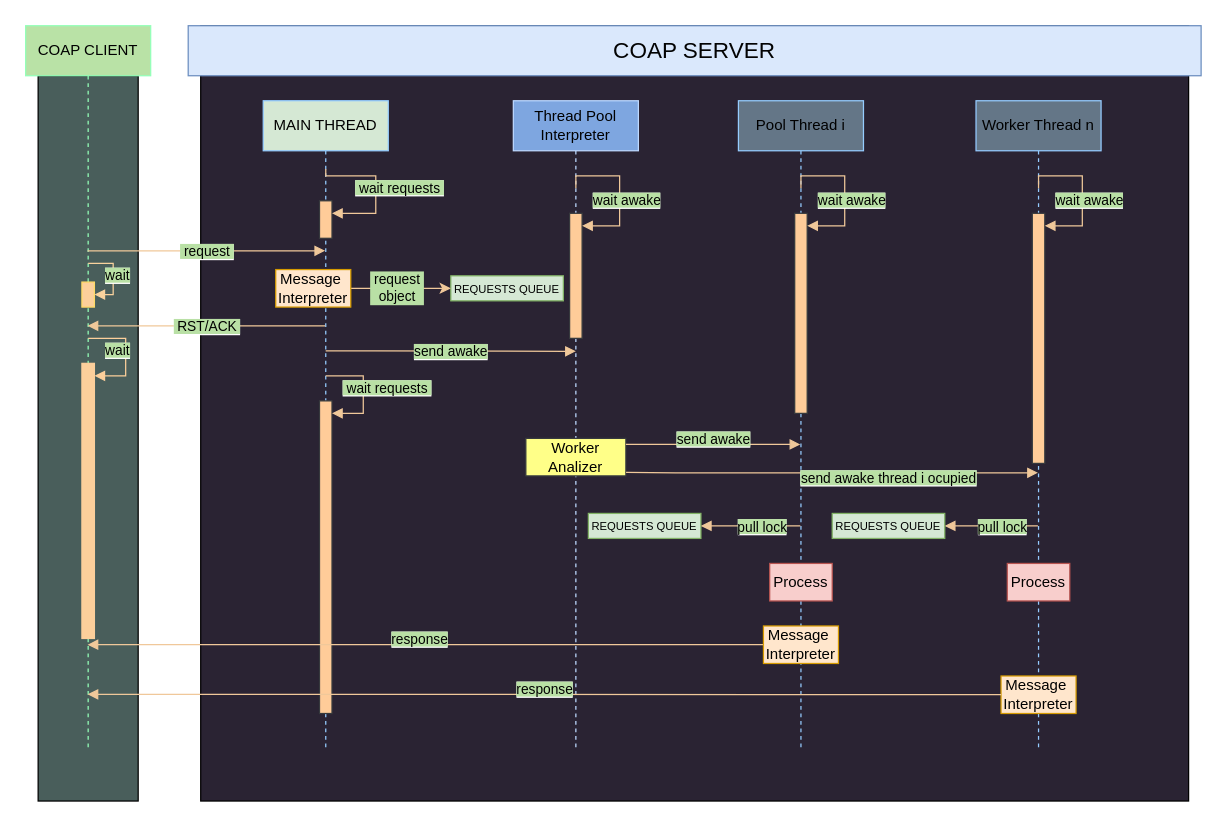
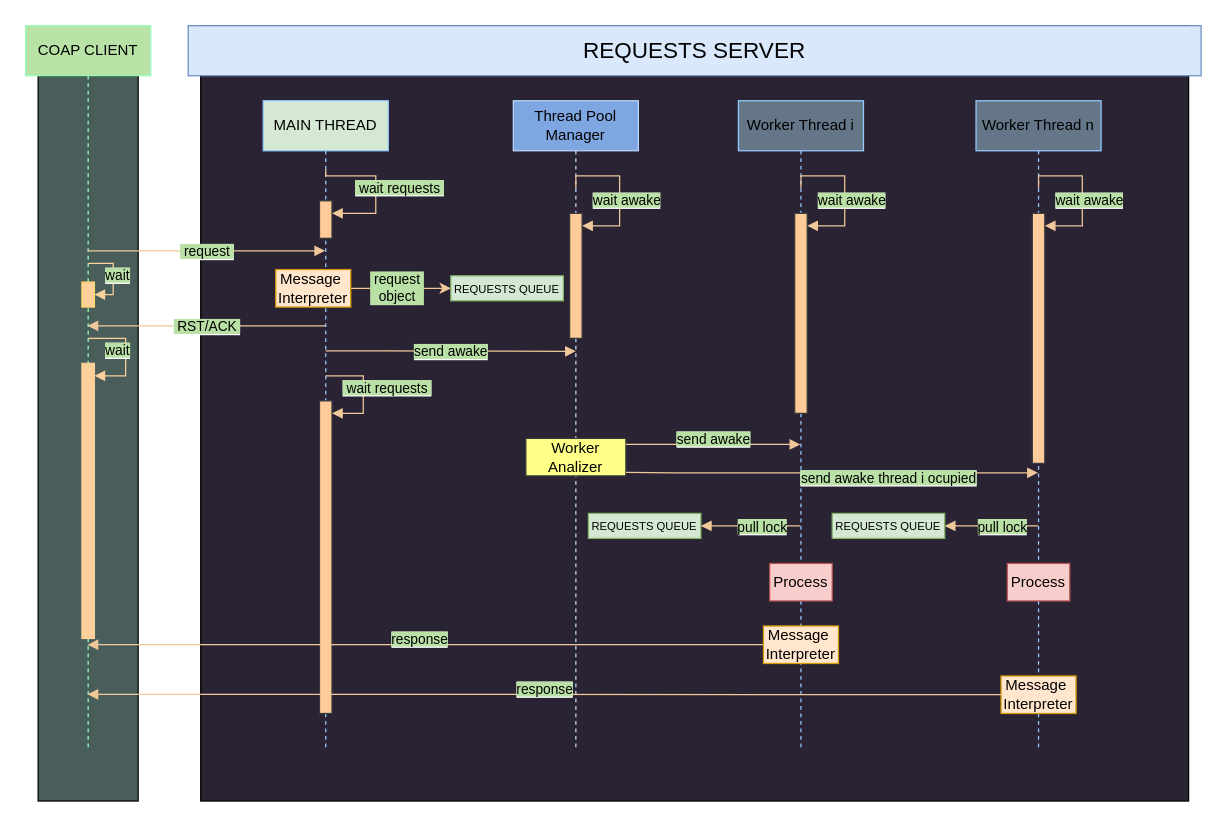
- <mxCell id="4" value="&lt;font color=&quot;#030303&quot; style=&quot;font-size: 18px;&quot;&gt;COAP SERVER&lt;/font&gt;" style="rounded=0;whiteSpace=wrap;html=1;fillColor=#dae8fc;strokeColor=#6c8ebf;" parent="1" vertex="1"><mxGeometry x="150" y="20" width="810" height="40" as="geometry" /></mxCell>
+ <mxCell id="4" value="&lt;font color=&quot;#030303&quot; style=&quot;font-size: 18px;&quot;&gt;REQUESTS SERVER&lt;/font&gt;" style="rounded=0;whiteSpace=wrap;html=1;fillColor=#dae8fc;strokeColor=#6c8ebf;" parent="1" vertex="1"><mxGeometry x="150" y="20" width="810" height="40" as="geometry" /></mxCell>
- <mxCell id="15" value="&lt;font color=&quot;#000000&quot;&gt;Thread Pool&lt;br&gt;Interpreter&lt;/font&gt;" style="shape=umlLifeline;perimeter=lifelinePerimeter;whiteSpace=wrap;html=1;container=1;dropTarget=0;collapsible=0;recursiveResize=0;outlineConnect=0;portConstraint=eastwest;newEdgeStyle={&quot;curved&quot;:0,&quot;rounded&quot;:0};fillColor=#7EA6E0;fontColor=#ffffff;strokeColor=#bdd8ff;" parent="1" vertex="1"><mxGeometry x="410" y="80" width="100" height="520" as="geometry" /></mxCell>
+ <mxCell id="15" value="&lt;font color=&quot;#000000&quot;&gt;Thread Pool&lt;br&gt;Manager&lt;/font&gt;" style="shape=umlLifeline;perimeter=lifelinePerimeter;whiteSpace=wrap;html=1;container=1;dropTarget=0;collapsible=0;recursiveResize=0;outlineConnect=0;portConstraint=eastwest;newEdgeStyle={&quot;curved&quot;:0,&quot;rounded&quot;:0};fillColor=#7EA6E0;fontColor=#ffffff;strokeColor=#bdd8ff;" parent="1" vertex="1"><mxGeometry x="410" y="80" width="100" height="520" as="geometry" /></mxCell>
- <mxCell id="20" value="&lt;font color=&quot;#000000&quot;&gt;Pool Thread i&lt;/font&gt;" style="shape=umlLifeline;perimeter=lifelinePerimeter;whiteSpace=wrap;html=1;container=1;dropTarget=0;collapsible=0;recursiveResize=0;outlineConnect=0;portConstraint=eastwest;newEdgeStyle={&quot;curved&quot;:0,&quot;rounded&quot;:0};fillColor=#647687;fontColor=#ffffff;strokeColor=#95CCFF;" parent="1" vertex="1"><mxGeometry x="590" y="80" width="100" height="520" as="geometry" /></mxCell>
+ <mxCell id="20" value="&lt;font color=&quot;#000000&quot;&gt;Worker Thread i&lt;/font&gt;" style="shape=umlLifeline;perimeter=lifelinePerimeter;whiteSpace=wrap;html=1;container=1;dropTarget=0;collapsible=0;recursiveResize=0;outlineConnect=0;portConstraint=eastwest;newEdgeStyle={&quot;curved&quot;:0,&quot;rounded&quot;:0};fillColor=#647687;fontColor=#ffffff;strokeColor=#95CCFF;" parent="1" vertex="1"><mxGeometry x="590" y="80" width="100" height="520" as="geometry" /></mxCell>
